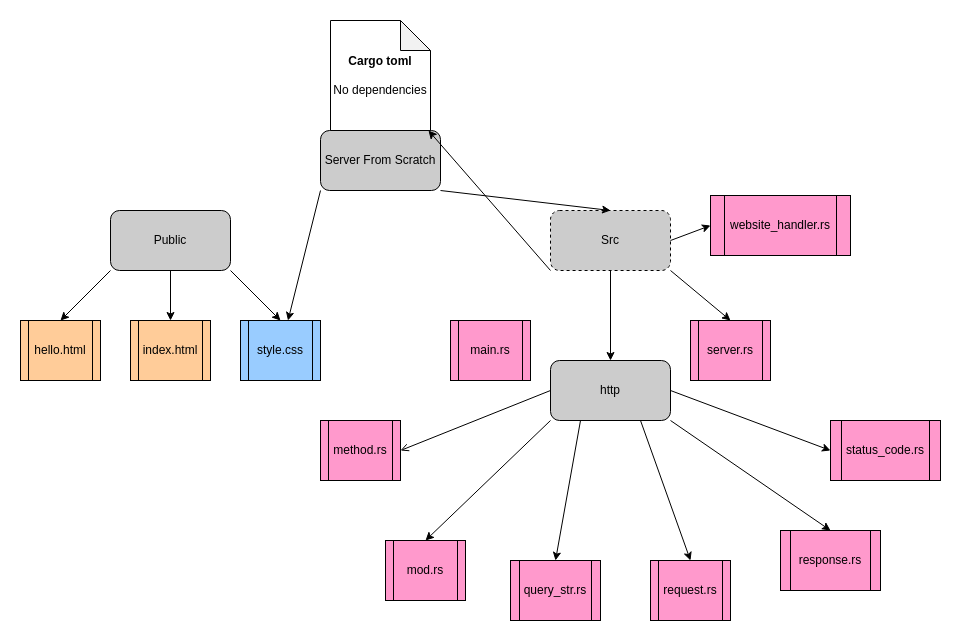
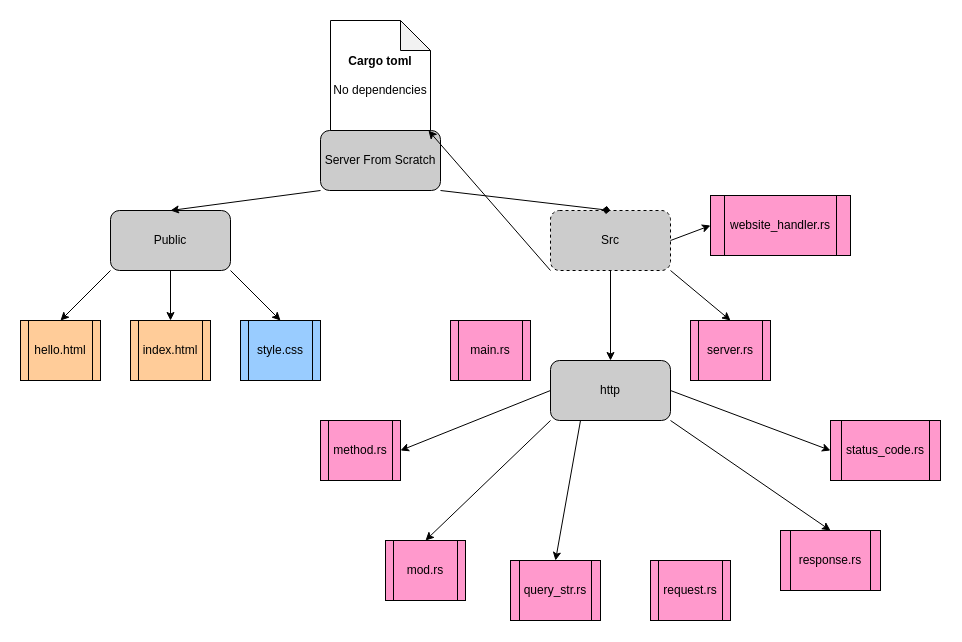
- <mxCell id="10" value="" style="endArrow=classic;html=1;exitX=1;exitY=1;exitDx=0;exitDy=0;entryX=0.5;entryY=0;entryDx=0;entryDy=0;" parent="1" source="8" target="6" edge="1"><mxGeometry width="50" height="50" relative="1" as="geometry"><mxPoint x="360" y="460" as="sourcePoint" /><mxPoint x="410" y="410" as="targetPoint" /></mxGeometry></mxCell>
+ <mxCell id="10" value="" style="endArrow=diamond;html=1;exitX=1;exitY=1;exitDx=0;exitDy=0;entryX=0.5;entryY=0;entryDx=0;entryDy=0;" parent="1" source="8" target="6" edge="1"><mxGeometry width="50" height="50" relative="1" as="geometry"><mxPoint x="360" y="460" as="sourcePoint" /><mxPoint x="410" y="410" as="targetPoint" /></mxGeometry></mxCell>
- <mxCell id="9" value="" style="endArrow=classic;html=1;exitX=0;exitY=1;exitDx=0;exitDy=0;" parent="1" source="8" target="3" edge="1"><mxGeometry width="50" height="50" relative="1" as="geometry"><mxPoint x="330" y="200" as="sourcePoint" /><mxPoint x="410" y="490" as="targetPoint" /></mxGeometry></mxCell>
+ <mxCell id="9" value="" style="endArrow=classic;html=1;entryX=0.5;entryY=0;entryDx=0;entryDy=0;exitX=0;exitY=1;exitDx=0;exitDy=0;" parent="1" source="8" target="5" edge="1"><mxGeometry width="50" height="50" relative="1" as="geometry"><mxPoint x="330" y="200" as="sourcePoint" /><mxPoint x="410" y="490" as="targetPoint" /></mxGeometry></mxCell>
- <mxCell id="26" value="" style="endArrow=open;html=1;exitX=0;exitY=0.5;exitDx=0;exitDy=0;entryX=1;entryY=0.5;entryDx=0;entryDy=0;" parent="1" source="18" target="25" edge="1"><mxGeometry width="50" height="50" relative="1" as="geometry"><mxPoint x="360" y="270" as="sourcePoint" /><mxPoint x="410" y="220" as="targetPoint" /></mxGeometry></mxCell>
+ <mxCell id="26" value="" style="endArrow=classic;html=1;exitX=0;exitY=0.5;exitDx=0;exitDy=0;entryX=1;entryY=0.5;entryDx=0;entryDy=0;" parent="1" source="18" target="25" edge="1"><mxGeometry width="50" height="50" relative="1" as="geometry"><mxPoint x="360" y="270" as="sourcePoint" /><mxPoint x="410" y="220" as="targetPoint" /></mxGeometry></mxCell>
- <mxCell id="29" value="" style="endArrow=classic;html=1;exitX=0.75;exitY=1;exitDx=0;exitDy=0;entryX=0.5;entryY=0;entryDx=0;entryDy=0;" parent="1" source="18" target="22" edge="1"><mxGeometry width="50" height="50" relative="1" as="geometry"><mxPoint x="360" y="270" as="sourcePoint" /><mxPoint x="410" y="220" as="targetPoint" /></mxGeometry></mxCell>
